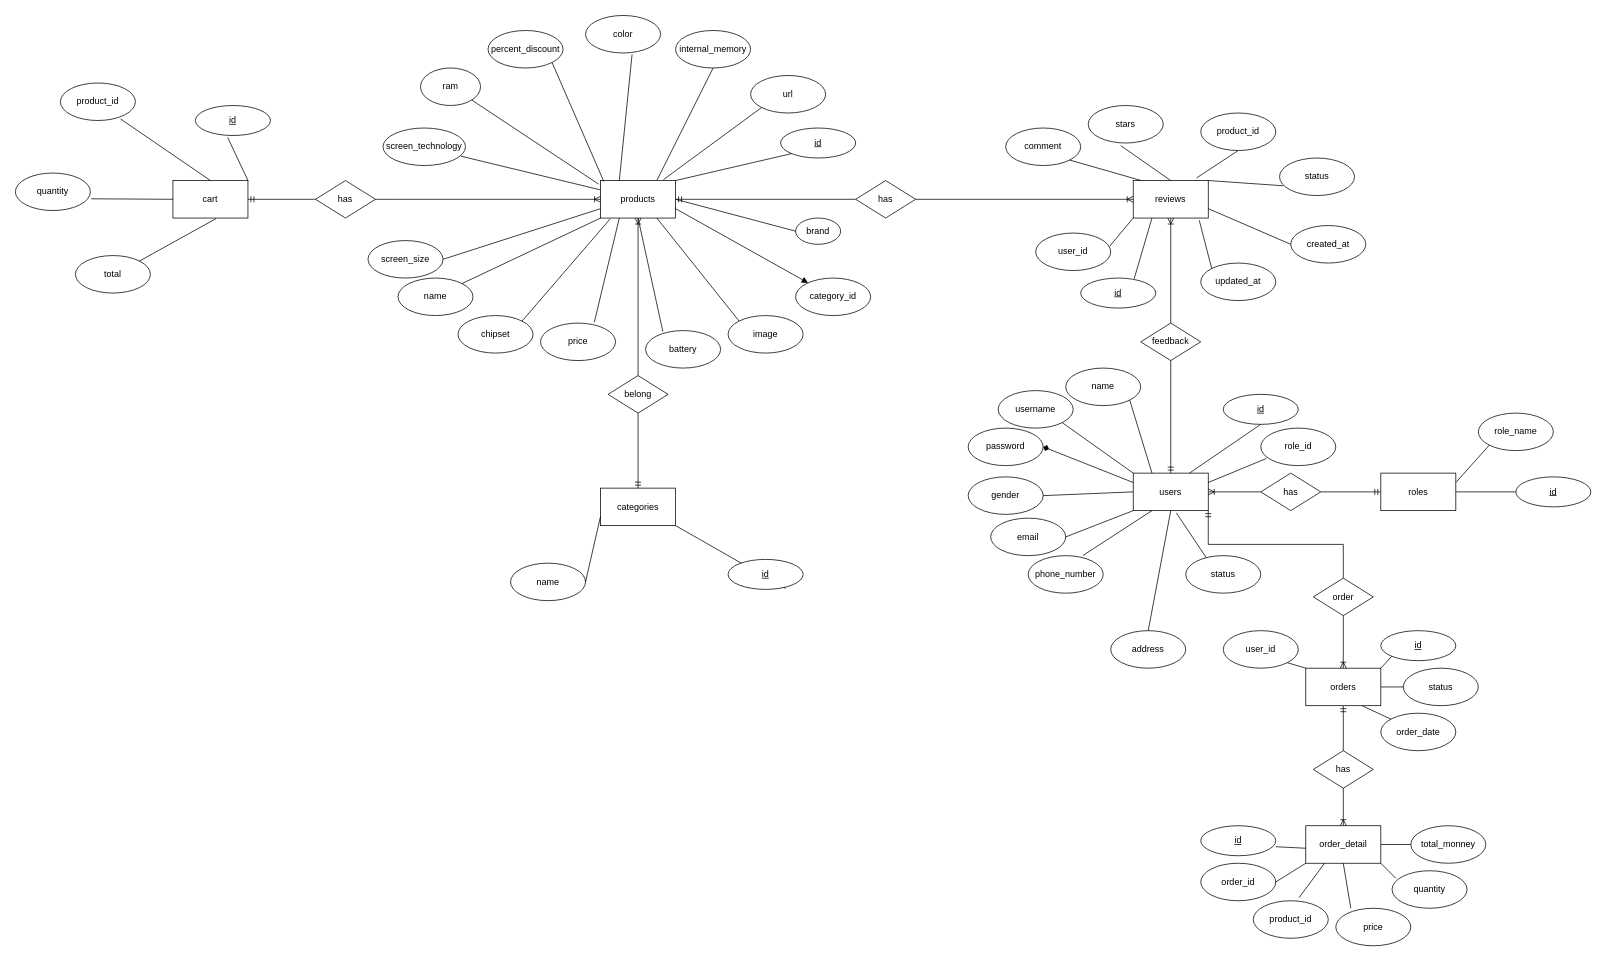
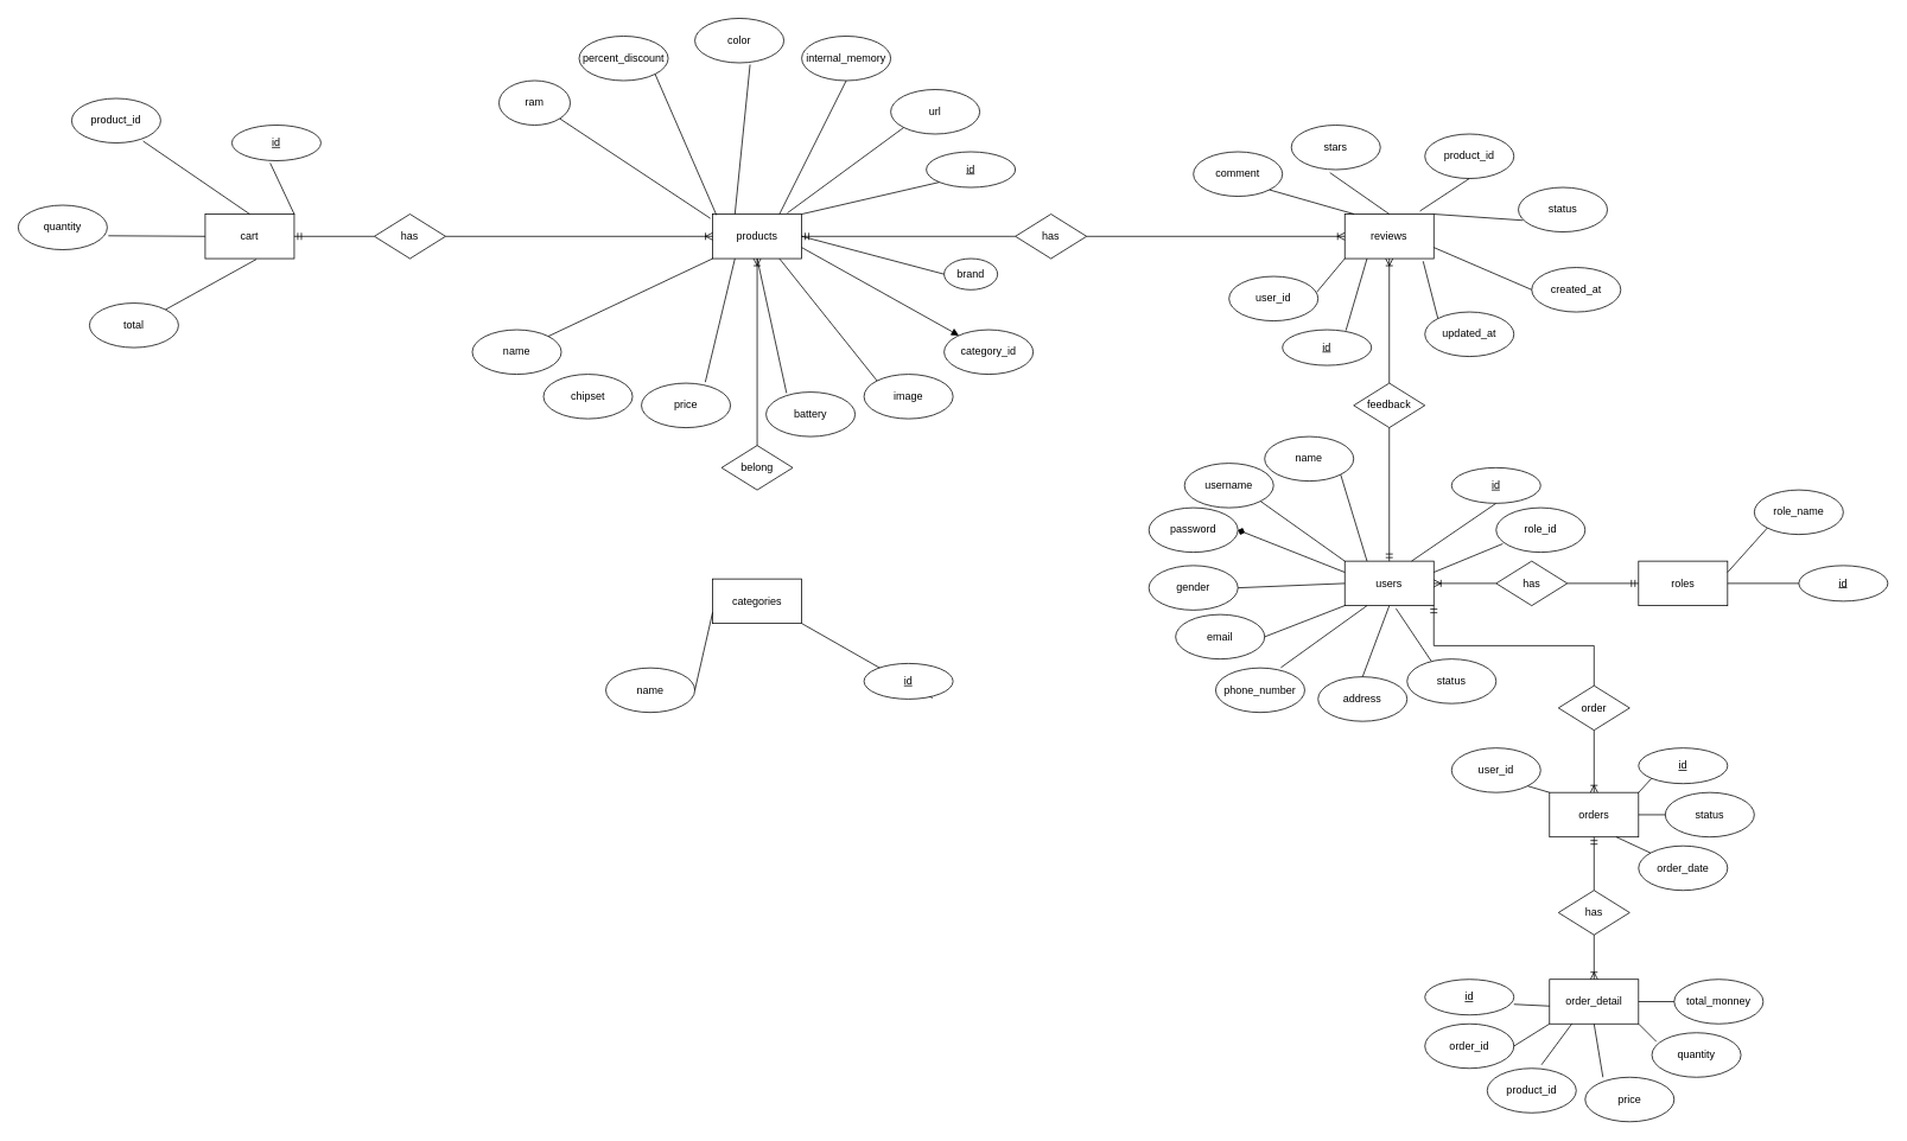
- <mxCell id="110" value="screen_technology" style="ellipse;whiteSpace=wrap;html=1;" vertex="1" parent="1"><mxGeometry x="510" y="170" width="110" height="50" as="geometry" /></mxCell>
- <mxCell id="117" value="" style="endArrow=none;html=1;rounded=0;entryX=0.945;entryY=0.751;entryDx=0;entryDy=0;entryPerimeter=0;exitX=0;exitY=0.25;exitDx=0;exitDy=0;" edge="1" parent="1" source="28" target="110"><mxGeometry width="50" height="50" relative="1" as="geometry"><mxPoint x="720" y="940" as="sourcePoint" /><mxPoint x="910" y="970" as="targetPoint" /></mxGeometry></mxCell>
- <mxCell id="118" value="" style="endArrow=none;html=1;rounded=0;entryX=1;entryY=0.5;entryDx=0;entryDy=0;exitX=0;exitY=0.75;exitDx=0;exitDy=0;" edge="1" parent="1" source="28" target="109"><mxGeometry width="50" height="50" relative="1" as="geometry"><mxPoint x="320" y="278" as="sourcePoint" /><mxPoint x="910" y="970" as="targetPoint" /></mxGeometry></mxCell>
- <mxCell id="109" value="screen_size" style="ellipse;whiteSpace=wrap;html=1;" vertex="1" parent="1"><mxGeometry x="490" y="320" width="100" height="50" as="geometry" /></mxCell>
- <mxCell id="119" value="" style="endArrow=none;html=1;rounded=0;entryX=1;entryY=0;entryDx=0;entryDy=0;exitX=0.128;exitY=1.023;exitDx=0;exitDy=0;exitPerimeter=0;" edge="1" parent="1" source="28" target="111"><mxGeometry width="50" height="50" relative="1" as="geometry"><mxPoint x="339.4" y="293" as="sourcePoint" /><mxPoint x="910" y="970" as="targetPoint" /></mxGeometry></mxCell>
- <mxCell id="30" value="" style="fontSize=12;html=1;endArrow=ERmandOne;rounded=0;exitX=0.5;exitY=1;exitDx=0;exitDy=0;entryX=0.5;entryY=0;entryDx=0;entryDy=0;" parent="1" source="29" target="24" edge="1"><mxGeometry width="100" height="100" relative="1" as="geometry"><mxPoint x="1180" y="1100" as="sourcePoint" /><mxPoint x="850" y="690" as="targetPoint" /></mxGeometry></mxCell>
- <mxCell id="8" value="phone_number" style="ellipse;whiteSpace=wrap;html=1;" parent="1" vertex="1"><mxGeometry x="1370" y="740" width="100" height="50" as="geometry" /></mxCell>
+ <mxCell id="8" value="phone_number" style="ellipse;whiteSpace=wrap;html=1;" parent="1" vertex="1"><mxGeometry x="1365" y="750" width="100" height="50" as="geometry" /></mxCell>
- <mxCell id="9" value="address" style="ellipse;whiteSpace=wrap;html=1;" parent="1" vertex="1"><mxGeometry x="1480" y="840" width="100" height="50" as="geometry" /></mxCell>
+ <mxCell id="9" value="address" style="ellipse;whiteSpace=wrap;html=1;" parent="1" vertex="1"><mxGeometry x="1480" y="760" width="100" height="50" as="geometry" /></mxCell>
